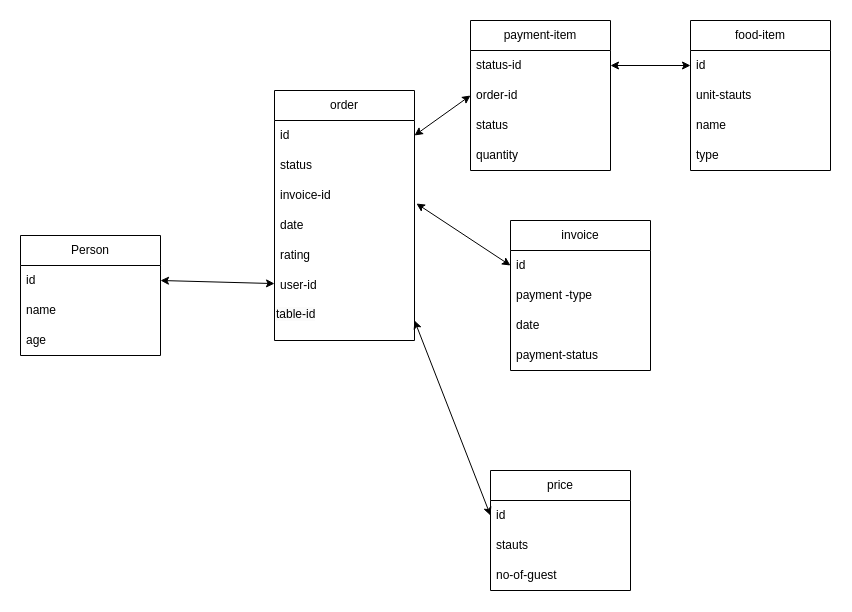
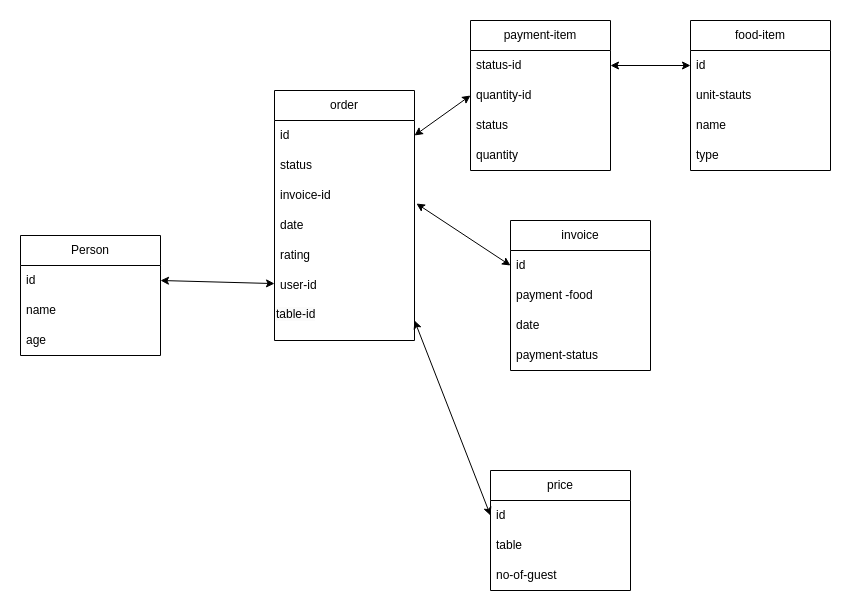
- <mxCell id="21" value="order-id" style="text;strokeColor=none;fillColor=none;align=left;verticalAlign=middle;spacingLeft=4;spacingRight=4;overflow=hidden;points=[[0,0.5],[1,0.5]];portConstraint=eastwest;rotatable=0;whiteSpace=wrap;html=1;" vertex="1" parent="19"><mxGeometry y="60" width="140" height="30" as="geometry" /></mxCell>
+ <mxCell id="21" value="quantity-id" style="text;strokeColor=none;fillColor=none;align=left;verticalAlign=middle;spacingLeft=4;spacingRight=4;overflow=hidden;points=[[0,0.5],[1,0.5]];portConstraint=eastwest;rotatable=0;whiteSpace=wrap;html=1;" vertex="1" parent="19"><mxGeometry y="60" width="140" height="30" as="geometry" /></mxCell>
- <mxCell id="16" value="payment -type" style="text;strokeColor=none;fillColor=none;align=left;verticalAlign=middle;spacingLeft=4;spacingRight=4;overflow=hidden;points=[[0,0.5],[1,0.5]];portConstraint=eastwest;rotatable=0;whiteSpace=wrap;html=1;" vertex="1" parent="14"><mxGeometry y="60" width="140" height="30" as="geometry" /></mxCell>
+ <mxCell id="16" value="payment -food" style="text;strokeColor=none;fillColor=none;align=left;verticalAlign=middle;spacingLeft=4;spacingRight=4;overflow=hidden;points=[[0,0.5],[1,0.5]];portConstraint=eastwest;rotatable=0;whiteSpace=wrap;html=1;" vertex="1" parent="14"><mxGeometry y="60" width="140" height="30" as="geometry" /></mxCell>
- <mxCell id="31" value="stauts" style="text;strokeColor=none;fillColor=none;align=left;verticalAlign=middle;spacingLeft=4;spacingRight=4;overflow=hidden;points=[[0,0.5],[1,0.5]];portConstraint=eastwest;rotatable=0;whiteSpace=wrap;html=1;" vertex="1" parent="29"><mxGeometry y="60" width="140" height="30" as="geometry" /></mxCell>
+ <mxCell id="31" value="table" style="text;strokeColor=none;fillColor=none;align=left;verticalAlign=middle;spacingLeft=4;spacingRight=4;overflow=hidden;points=[[0,0.5],[1,0.5]];portConstraint=eastwest;rotatable=0;whiteSpace=wrap;html=1;" vertex="1" parent="29"><mxGeometry y="60" width="140" height="30" as="geometry" /></mxCell>
